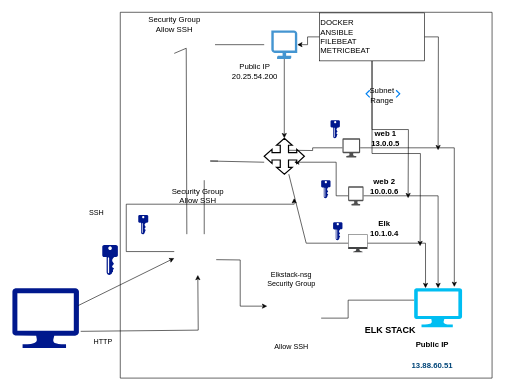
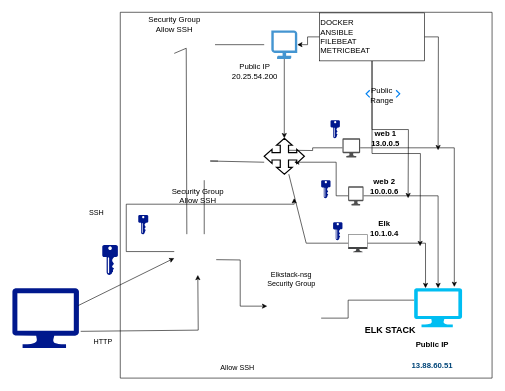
- <mxCell id="59" value="Subnet&lt;br&gt;Range" style="text;html=1;align=center;verticalAlign=middle;resizable=0;points=[];autosize=1;strokeColor=none;fillColor=none;fontSize=13;" vertex="1" parent="1"><mxGeometry x="605.63" y="137.8" width="60" height="40" as="geometry" /></mxCell>
+ <mxCell id="59" value="Public&lt;br&gt;Range" style="text;html=1;align=center;verticalAlign=middle;resizable=0;points=[];autosize=1;strokeColor=none;fillColor=none;fontSize=13;" vertex="1" parent="1"><mxGeometry x="605.63" y="137.8" width="60" height="40" as="geometry" /></mxCell>
- <mxCell id="18" value="Allow SSH" style="text;html=1;align=center;verticalAlign=middle;resizable=0;points=[];autosize=1;strokeColor=none;fillColor=none;" vertex="1" parent="1"><mxGeometry x="450" y="568" width="70" height="20" as="geometry" /></mxCell>
+ <mxCell id="18" value="Allow SSH" style="text;html=1;align=center;verticalAlign=middle;resizable=0;points=[];autosize=1;strokeColor=none;fillColor=none;" vertex="1" parent="1"><mxGeometry x="360" y="603" width="70" height="20" as="geometry" /></mxCell>
